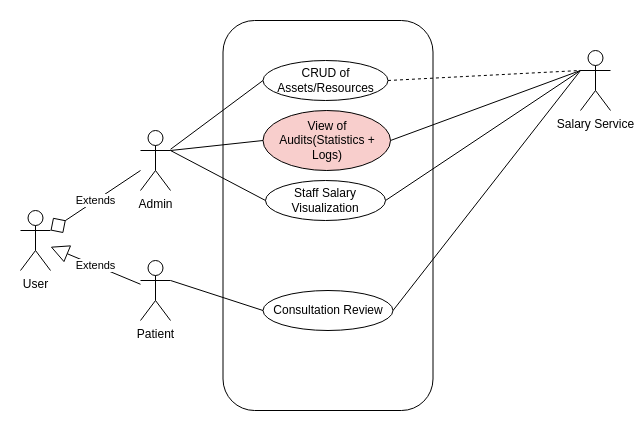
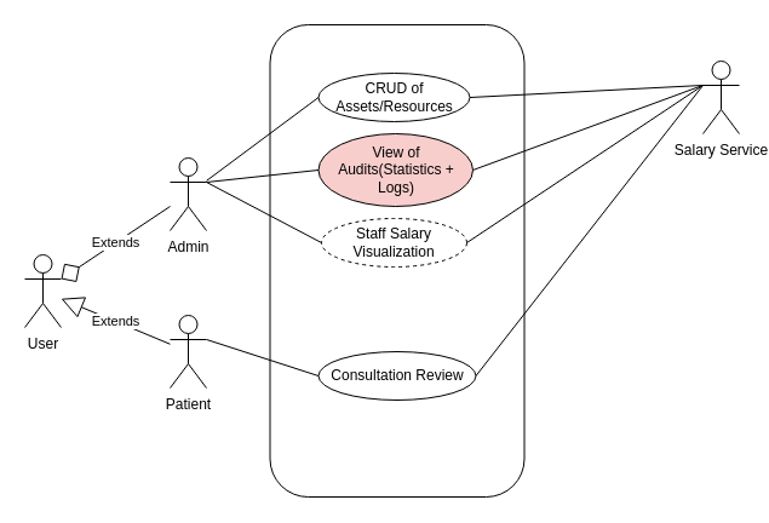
- <mxCell id="17" value="" style="endArrow=none;html=1;rounded=0;exitX=1;exitY=0.5;exitDx=0;exitDy=0;entryX=0;entryY=0.333;entryDx=0;entryDy=0;entryPerimeter=0;dashed=1;" edge="1" parent="1" source="8" target="16"><mxGeometry width="50" height="50" relative="1" as="geometry"><mxPoint x="270" y="250" as="sourcePoint" /><mxPoint x="320" y="200" as="targetPoint" /></mxGeometry></mxCell>
+ <mxCell id="17" value="" style="endArrow=none;html=1;rounded=0;exitX=1;exitY=0.5;exitDx=0;exitDy=0;entryX=0;entryY=0.333;entryDx=0;entryDy=0;entryPerimeter=0;" edge="1" parent="1" source="8" target="16"><mxGeometry width="50" height="50" relative="1" as="geometry"><mxPoint x="270" y="250" as="sourcePoint" /><mxPoint x="320" y="200" as="targetPoint" /></mxGeometry></mxCell>
- <mxCell id="12" value="Staff Salary Visualization" style="ellipse;whiteSpace=wrap;html=1;" vertex="1" parent="1"><mxGeometry x="265" y="180" width="120" height="40" as="geometry" /></mxCell>
+ <mxCell id="12" value="Staff Salary Visualization" style="ellipse;whiteSpace=wrap;html=1;dashed=1;" vertex="1" parent="1"><mxGeometry x="265" y="180" width="120" height="40" as="geometry" /></mxCell>
